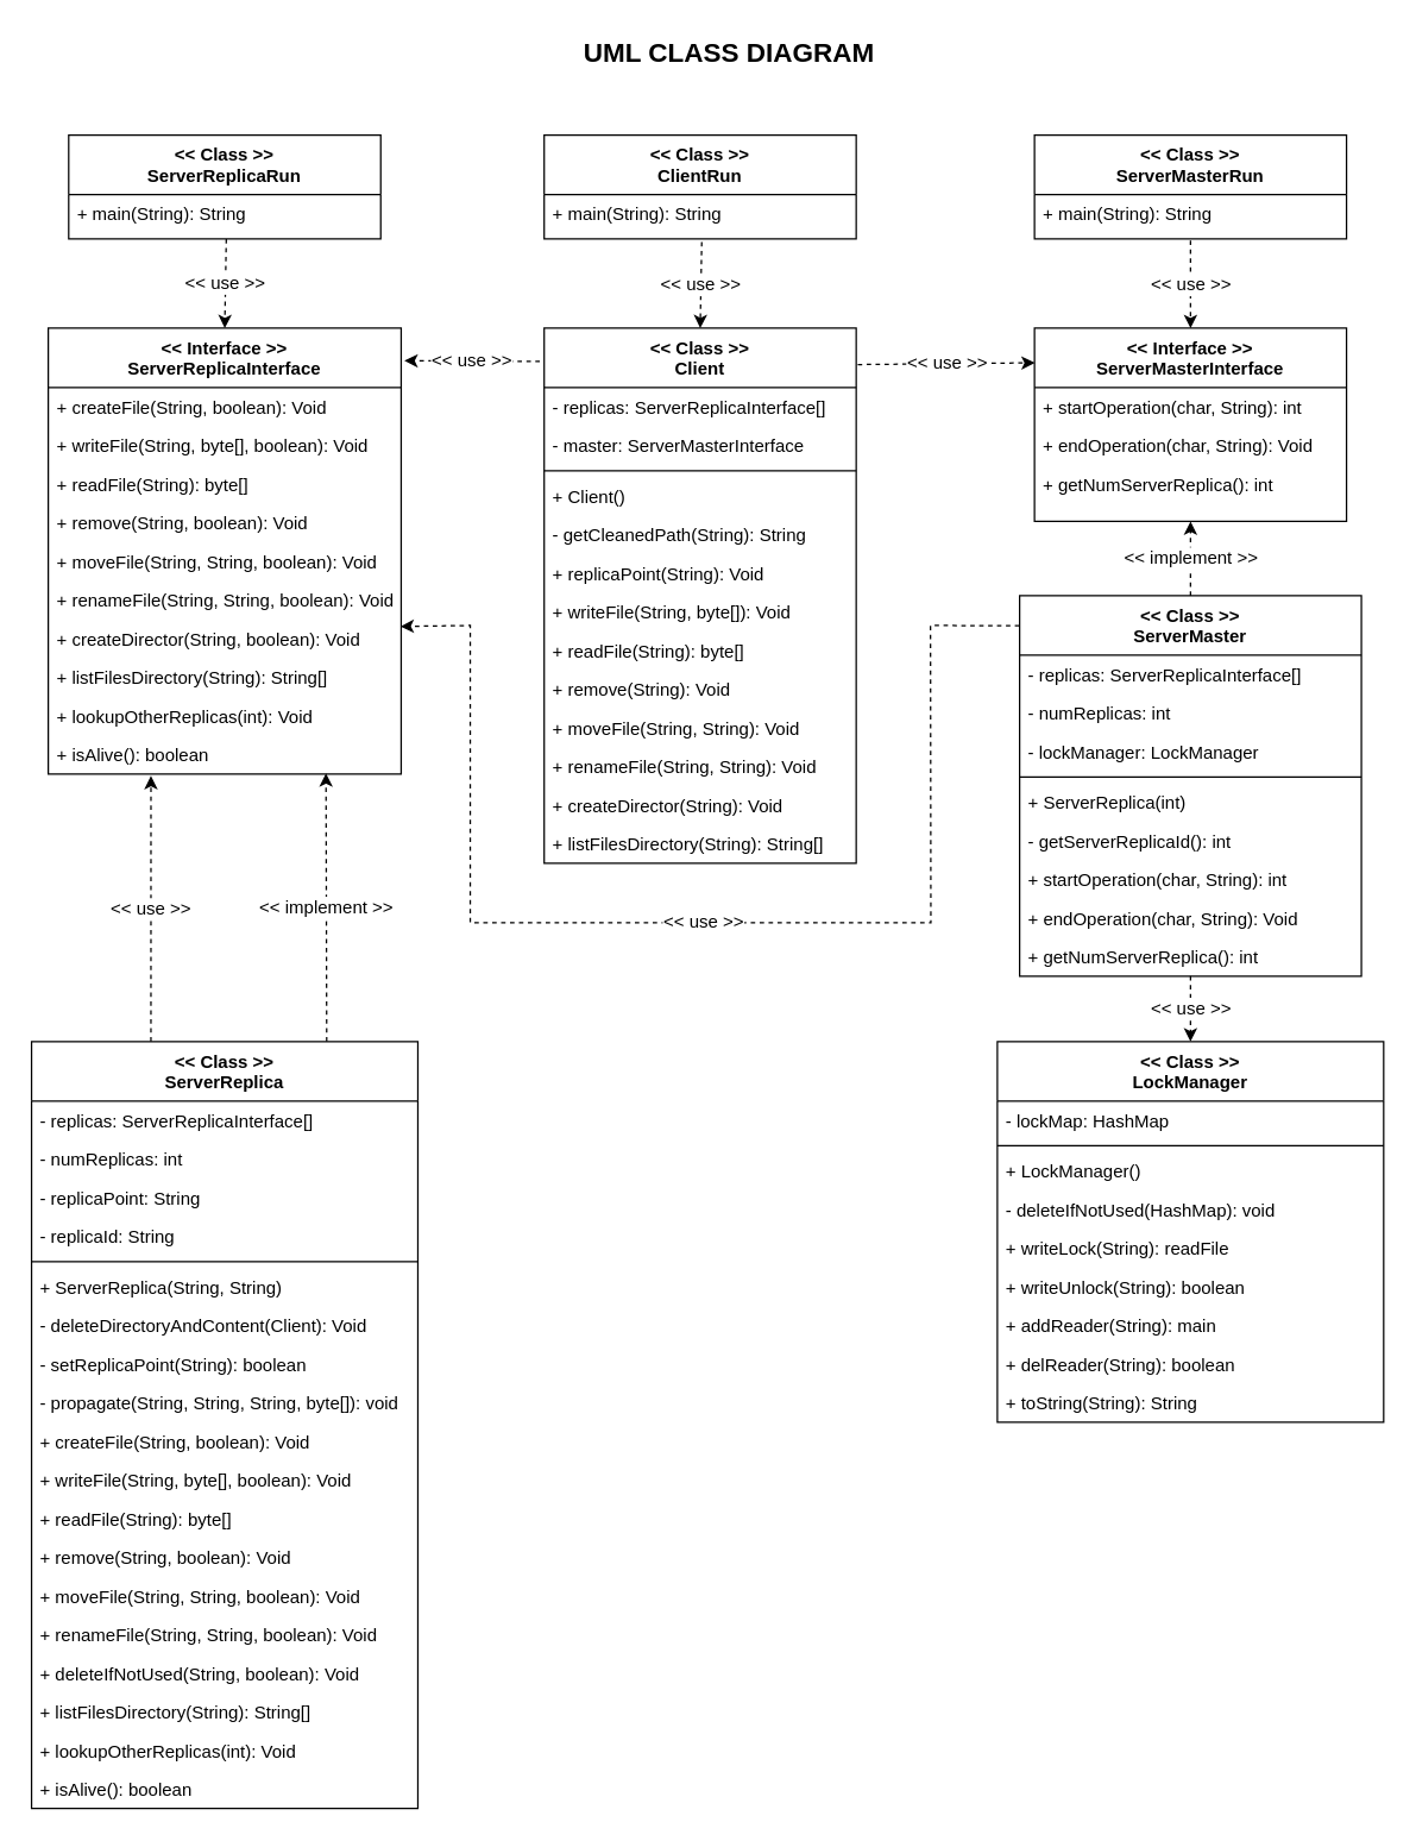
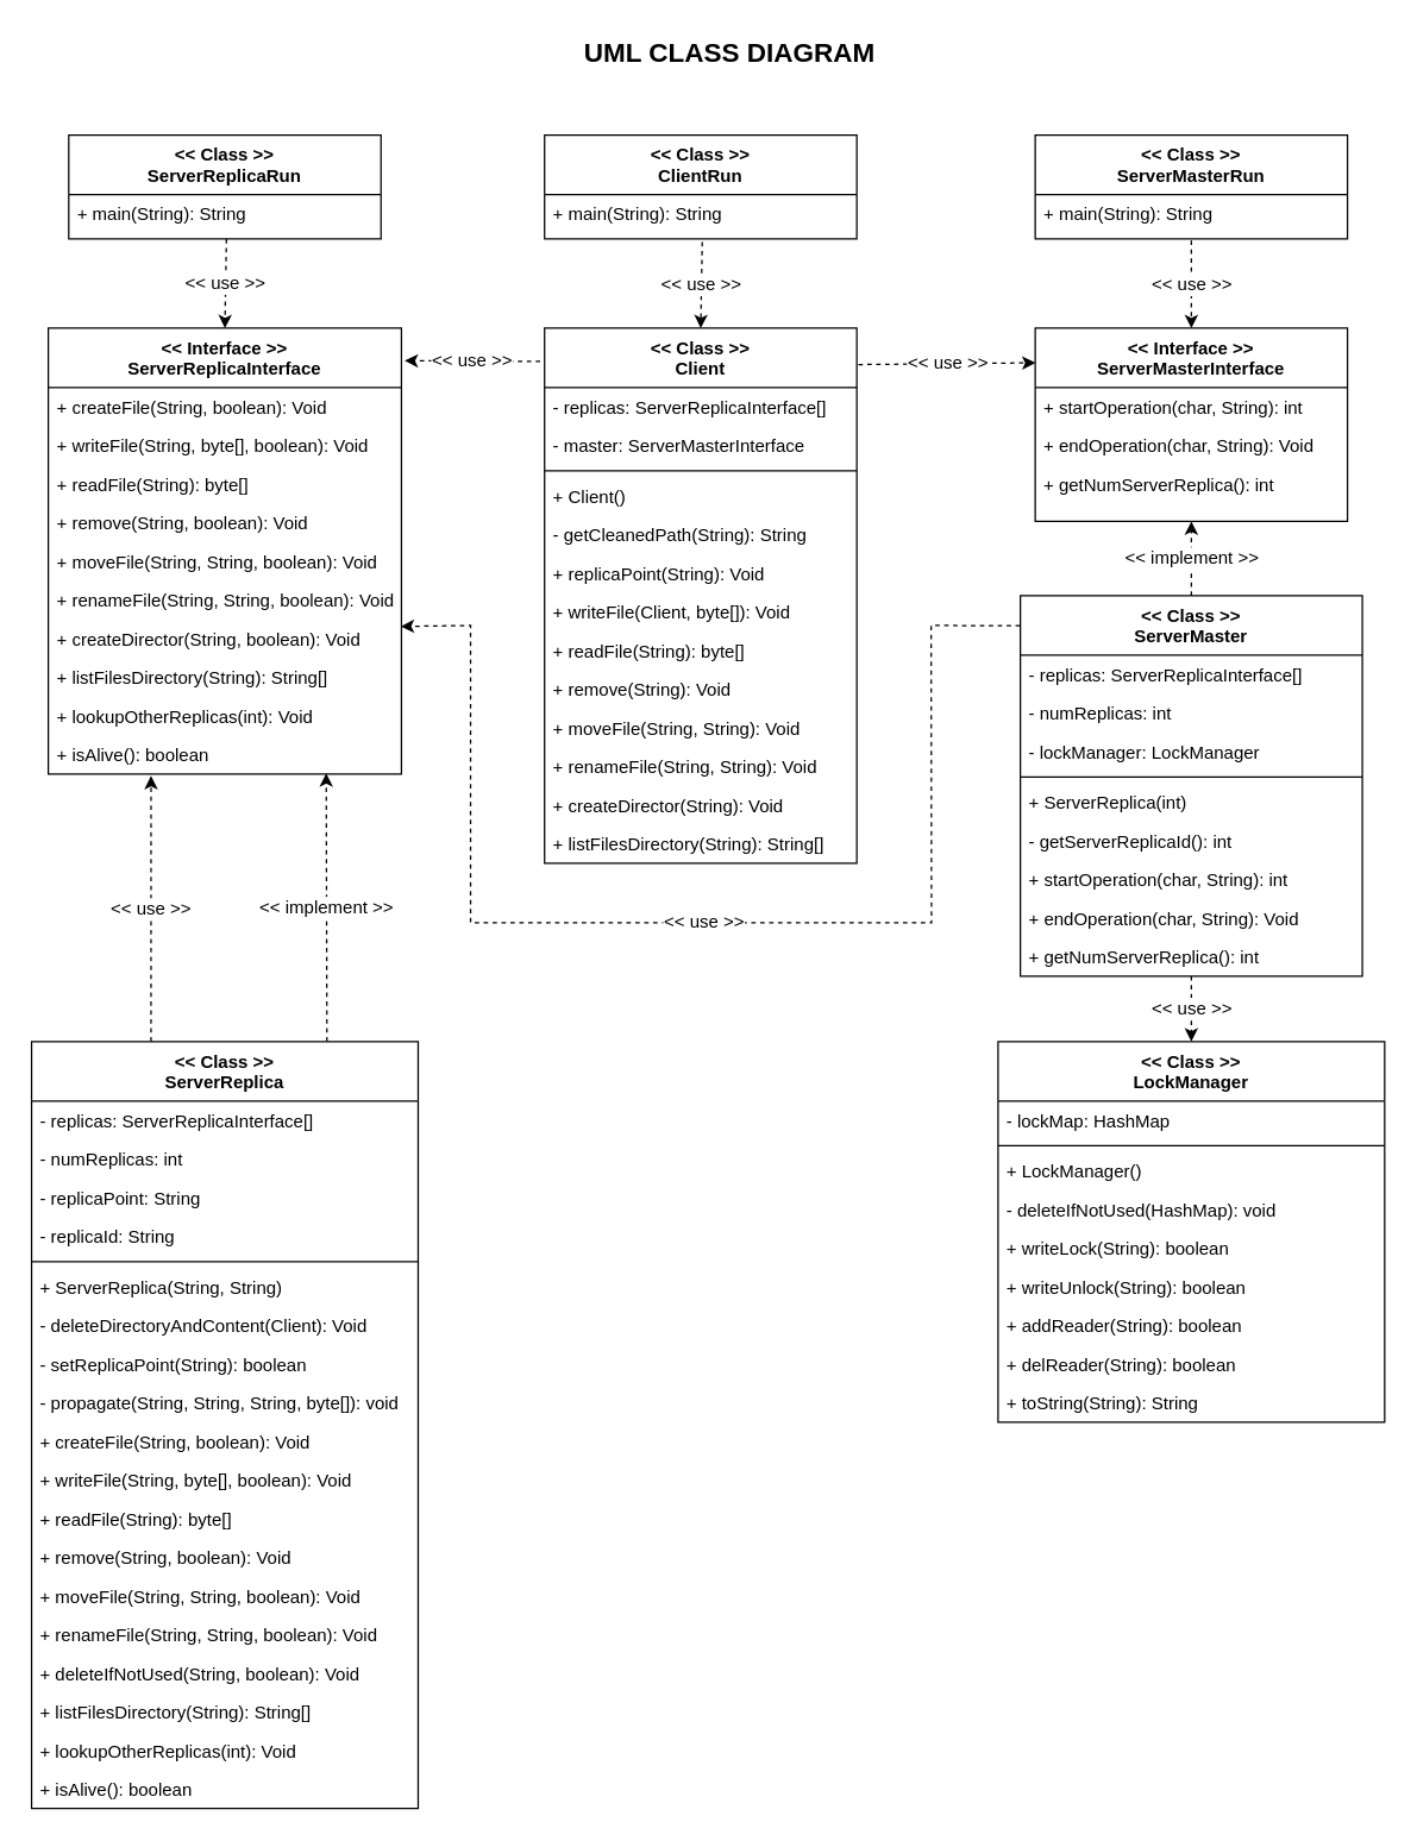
- <mxCell id="9" value="+ writeFile(String, byte[]): Void&#10;" style="text;align=left;verticalAlign=top;spacingLeft=4;spacingRight=4;overflow=hidden;rotatable=0;points=[[0,0.5],[1,0.5]];portConstraint=eastwest;" vertex="1" parent="2"><mxGeometry y="178" width="210" height="26" as="geometry" /></mxCell>
+ <mxCell id="9" value="+ writeFile(Client, byte[]): Void&#10;" style="text;align=left;verticalAlign=top;spacingLeft=4;spacingRight=4;overflow=hidden;rotatable=0;points=[[0,0.5],[1,0.5]];portConstraint=eastwest;" vertex="1" parent="2"><mxGeometry y="178" width="210" height="26" as="geometry" /></mxCell>
- <mxCell id="39" value="+ writeLock(String): readFile&#10;&#10;" style="text;align=left;verticalAlign=top;spacingLeft=4;spacingRight=4;overflow=hidden;rotatable=0;points=[[0,0.5],[1,0.5]];portConstraint=eastwest;" vertex="1" parent="34"><mxGeometry y="126" width="260" height="26" as="geometry" /></mxCell>
+ <mxCell id="39" value="+ writeLock(String): boolean&#10;&#10;" style="text;align=left;verticalAlign=top;spacingLeft=4;spacingRight=4;overflow=hidden;rotatable=0;points=[[0,0.5],[1,0.5]];portConstraint=eastwest;" vertex="1" parent="34"><mxGeometry y="126" width="260" height="26" as="geometry" /></mxCell>
- <mxCell id="41" value="+ addReader(String): main&#10;&#10;&#10;" style="text;align=left;verticalAlign=top;spacingLeft=4;spacingRight=4;overflow=hidden;rotatable=0;points=[[0,0.5],[1,0.5]];portConstraint=eastwest;" vertex="1" parent="34"><mxGeometry y="178" width="260" height="26" as="geometry" /></mxCell>
+ <mxCell id="41" value="+ addReader(String): boolean&#10;&#10;&#10;" style="text;align=left;verticalAlign=top;spacingLeft=4;spacingRight=4;overflow=hidden;rotatable=0;points=[[0,0.5],[1,0.5]];portConstraint=eastwest;" vertex="1" parent="34"><mxGeometry y="178" width="260" height="26" as="geometry" /></mxCell>
